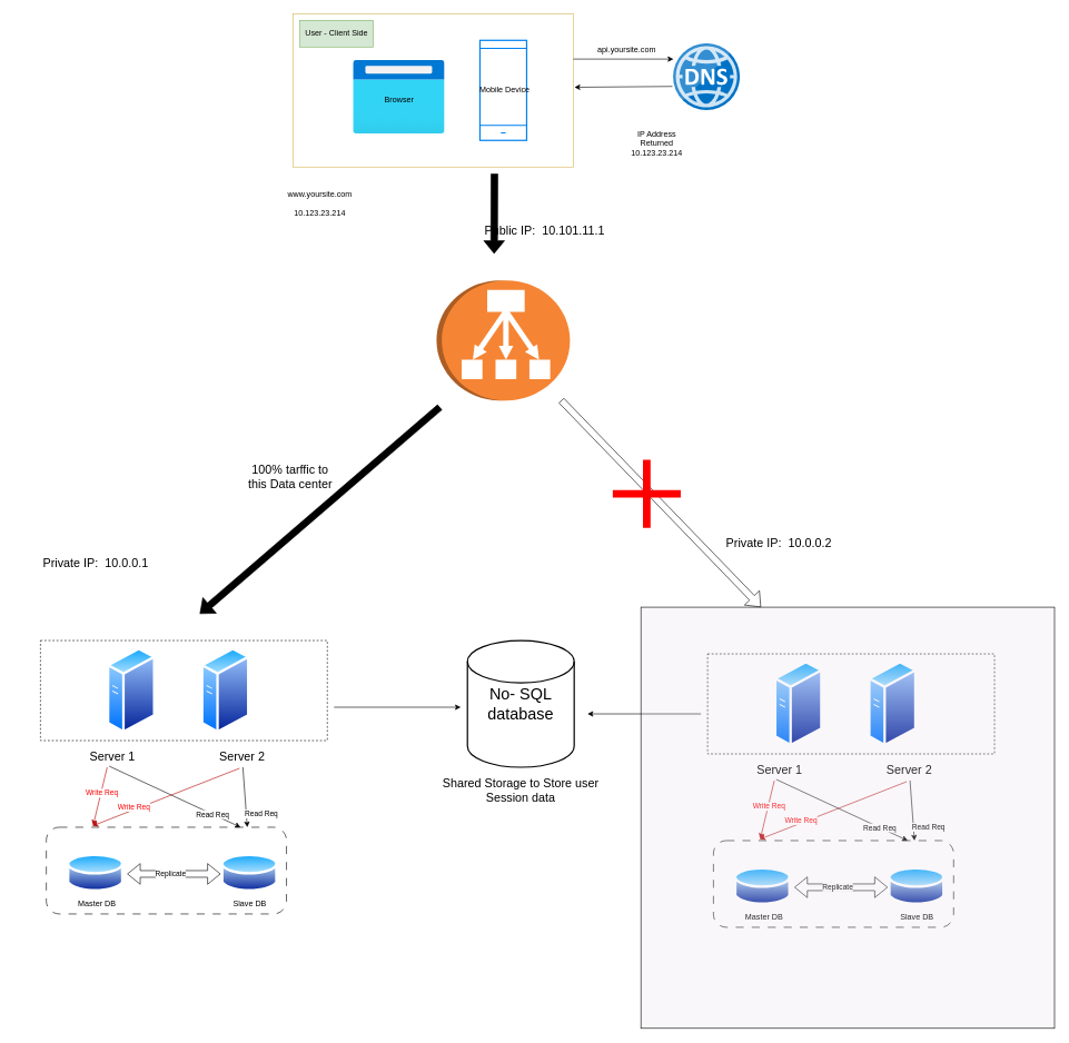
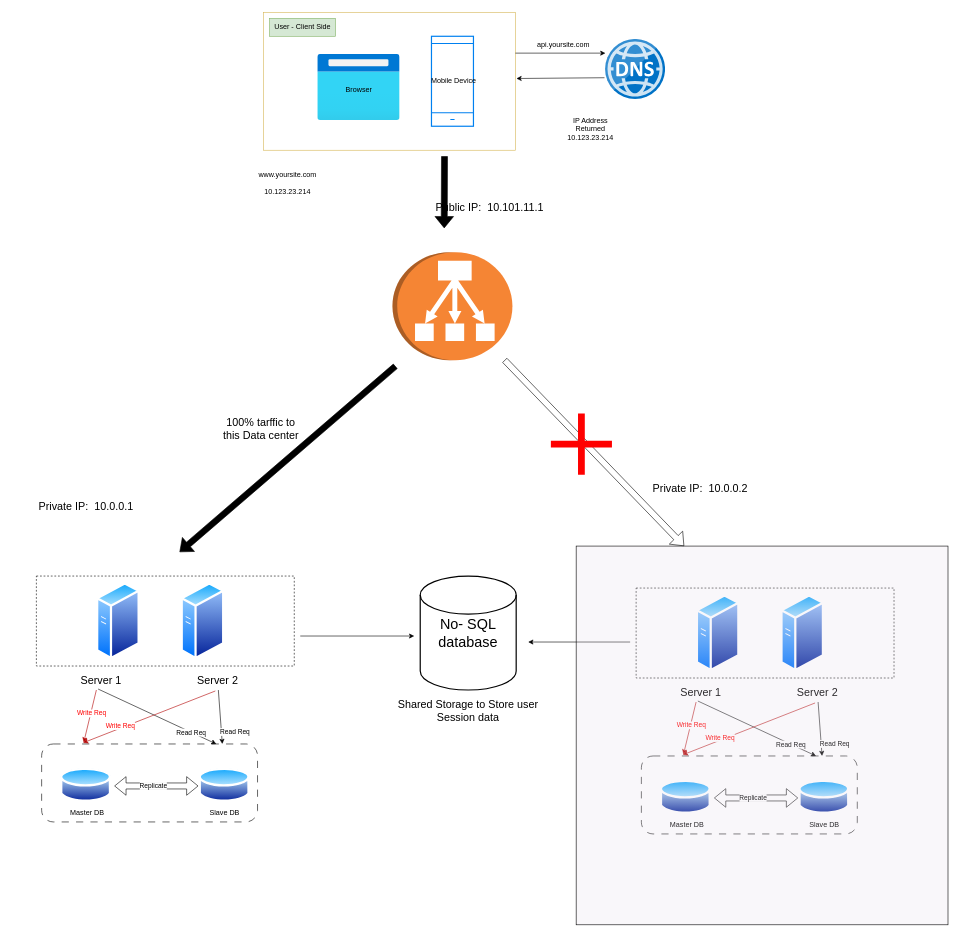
- <mxCell id="7" value="User - Client Side" style="text;html=1;align=center;verticalAlign=middle;whiteSpace=wrap;rounded=0;fillColor=#d5e8d4;strokeColor=#82b366;" vertex="1" parent="1"><mxGeometry x="448.75" y="30" width="110" height="40" as="geometry" /></mxCell>
+ <mxCell id="7" value="User - Client Side" style="text;html=1;align=center;verticalAlign=middle;whiteSpace=wrap;rounded=0;fillColor=#d5e8d4;strokeColor=#82b366;" vertex="1" parent="1"><mxGeometry x="448.75" y="30" width="110" height="30" as="geometry" /></mxCell>
